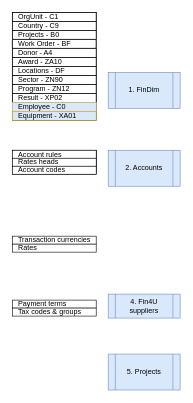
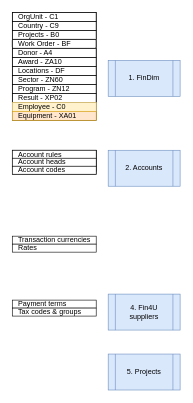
- <mxCell id="11" value="Sector - ZN90" style="strokeColor=inherit;fillColor=inherit;gradientColor=inherit;fontColor=inherit;html=1;shadow=0;dashed=0;perimeter=none;whiteSpace=wrap;resizeWidth=1;align=left;spacing=10;" vertex="1" parent="3"><mxGeometry y="105" width="140" height="15.0" as="geometry" /></mxCell>
+ <mxCell id="11" value="Sector - ZN60" style="strokeColor=inherit;fillColor=inherit;gradientColor=inherit;fontColor=inherit;html=1;shadow=0;dashed=0;perimeter=none;whiteSpace=wrap;resizeWidth=1;align=left;spacing=10;" vertex="1" parent="3"><mxGeometry y="105" width="140" height="15.0" as="geometry" /></mxCell>
- <mxCell id="2" value="1. FinDim" style="shape=process;whiteSpace=wrap;html=1;backgroundOutline=1;fillColor=#dae8fc;strokeColor=#6c8ebf;" vertex="1" parent="1"><mxGeometry x="180" y="120" width="120" height="60" as="geometry" /></mxCell>
+ <mxCell id="2" value="1. FinDim" style="shape=process;whiteSpace=wrap;html=1;backgroundOutline=1;fillColor=#dae8fc;strokeColor=#6c8ebf;" vertex="1" parent="1"><mxGeometry x="180" y="100" width="120" height="60" as="geometry" /></mxCell>
- <mxCell id="14" value="Employee - C0" style="strokeColor=#d6b656;fillColor=#dae8fc;html=1;shadow=0;dashed=0;perimeter=none;whiteSpace=wrap;resizeWidth=1;align=left;spacing=10;" vertex="1" parent="3"><mxGeometry y="150" width="140" height="15.0" as="geometry" /></mxCell>
+ <mxCell id="14" value="Employee - C0" style="strokeColor=#d6b656;fillColor=#fff2cc;html=1;shadow=0;dashed=0;perimeter=none;whiteSpace=wrap;resizeWidth=1;align=left;spacing=10;" vertex="1" parent="3"><mxGeometry y="150" width="140" height="15.0" as="geometry" /></mxCell>
- <mxCell id="15" value="Equipment - XA01" style="strokeColor=#d79b00;fillColor=#dae8fc;html=1;shadow=0;dashed=0;perimeter=none;whiteSpace=wrap;resizeWidth=1;align=left;spacing=10;" vertex="1" parent="3"><mxGeometry y="165" width="140" height="15.0" as="geometry" /></mxCell>
+ <mxCell id="15" value="Equipment - XA01" style="strokeColor=#d79b00;fillColor=#ffe6cc;html=1;shadow=0;dashed=0;perimeter=none;whiteSpace=wrap;resizeWidth=1;align=left;spacing=10;" vertex="1" parent="3"><mxGeometry y="165" width="140" height="15.0" as="geometry" /></mxCell>
- <mxCell id="20" value="Rates heads" style="strokeColor=inherit;fillColor=inherit;gradientColor=inherit;fontColor=inherit;html=1;shadow=0;dashed=0;perimeter=none;whiteSpace=wrap;resizeWidth=1;align=left;spacing=10;" vertex="1" parent="1"><mxGeometry x="20" y="263.333" width="140" height="13.333" as="geometry" /></mxCell>
+ <mxCell id="20" value="Account heads" style="strokeColor=inherit;fillColor=inherit;gradientColor=inherit;fontColor=inherit;html=1;shadow=0;dashed=0;perimeter=none;whiteSpace=wrap;resizeWidth=1;align=left;spacing=10;" vertex="1" parent="1"><mxGeometry x="20" y="263.333" width="140" height="13.333" as="geometry" /></mxCell>
- <mxCell id="24" value="4. Fin4U suppliers" style="shape=process;whiteSpace=wrap;html=1;backgroundOutline=1;fillColor=#dae8fc;strokeColor=#6c8ebf;" vertex="1" parent="1"><mxGeometry x="180" y="490" width="120" height="40" as="geometry" /></mxCell>
+ <mxCell id="24" value="4. Fin4U suppliers" style="shape=process;whiteSpace=wrap;html=1;backgroundOutline=1;fillColor=#dae8fc;strokeColor=#6c8ebf;" vertex="1" parent="1"><mxGeometry x="180" y="490" width="120" height="60" as="geometry" /></mxCell>
